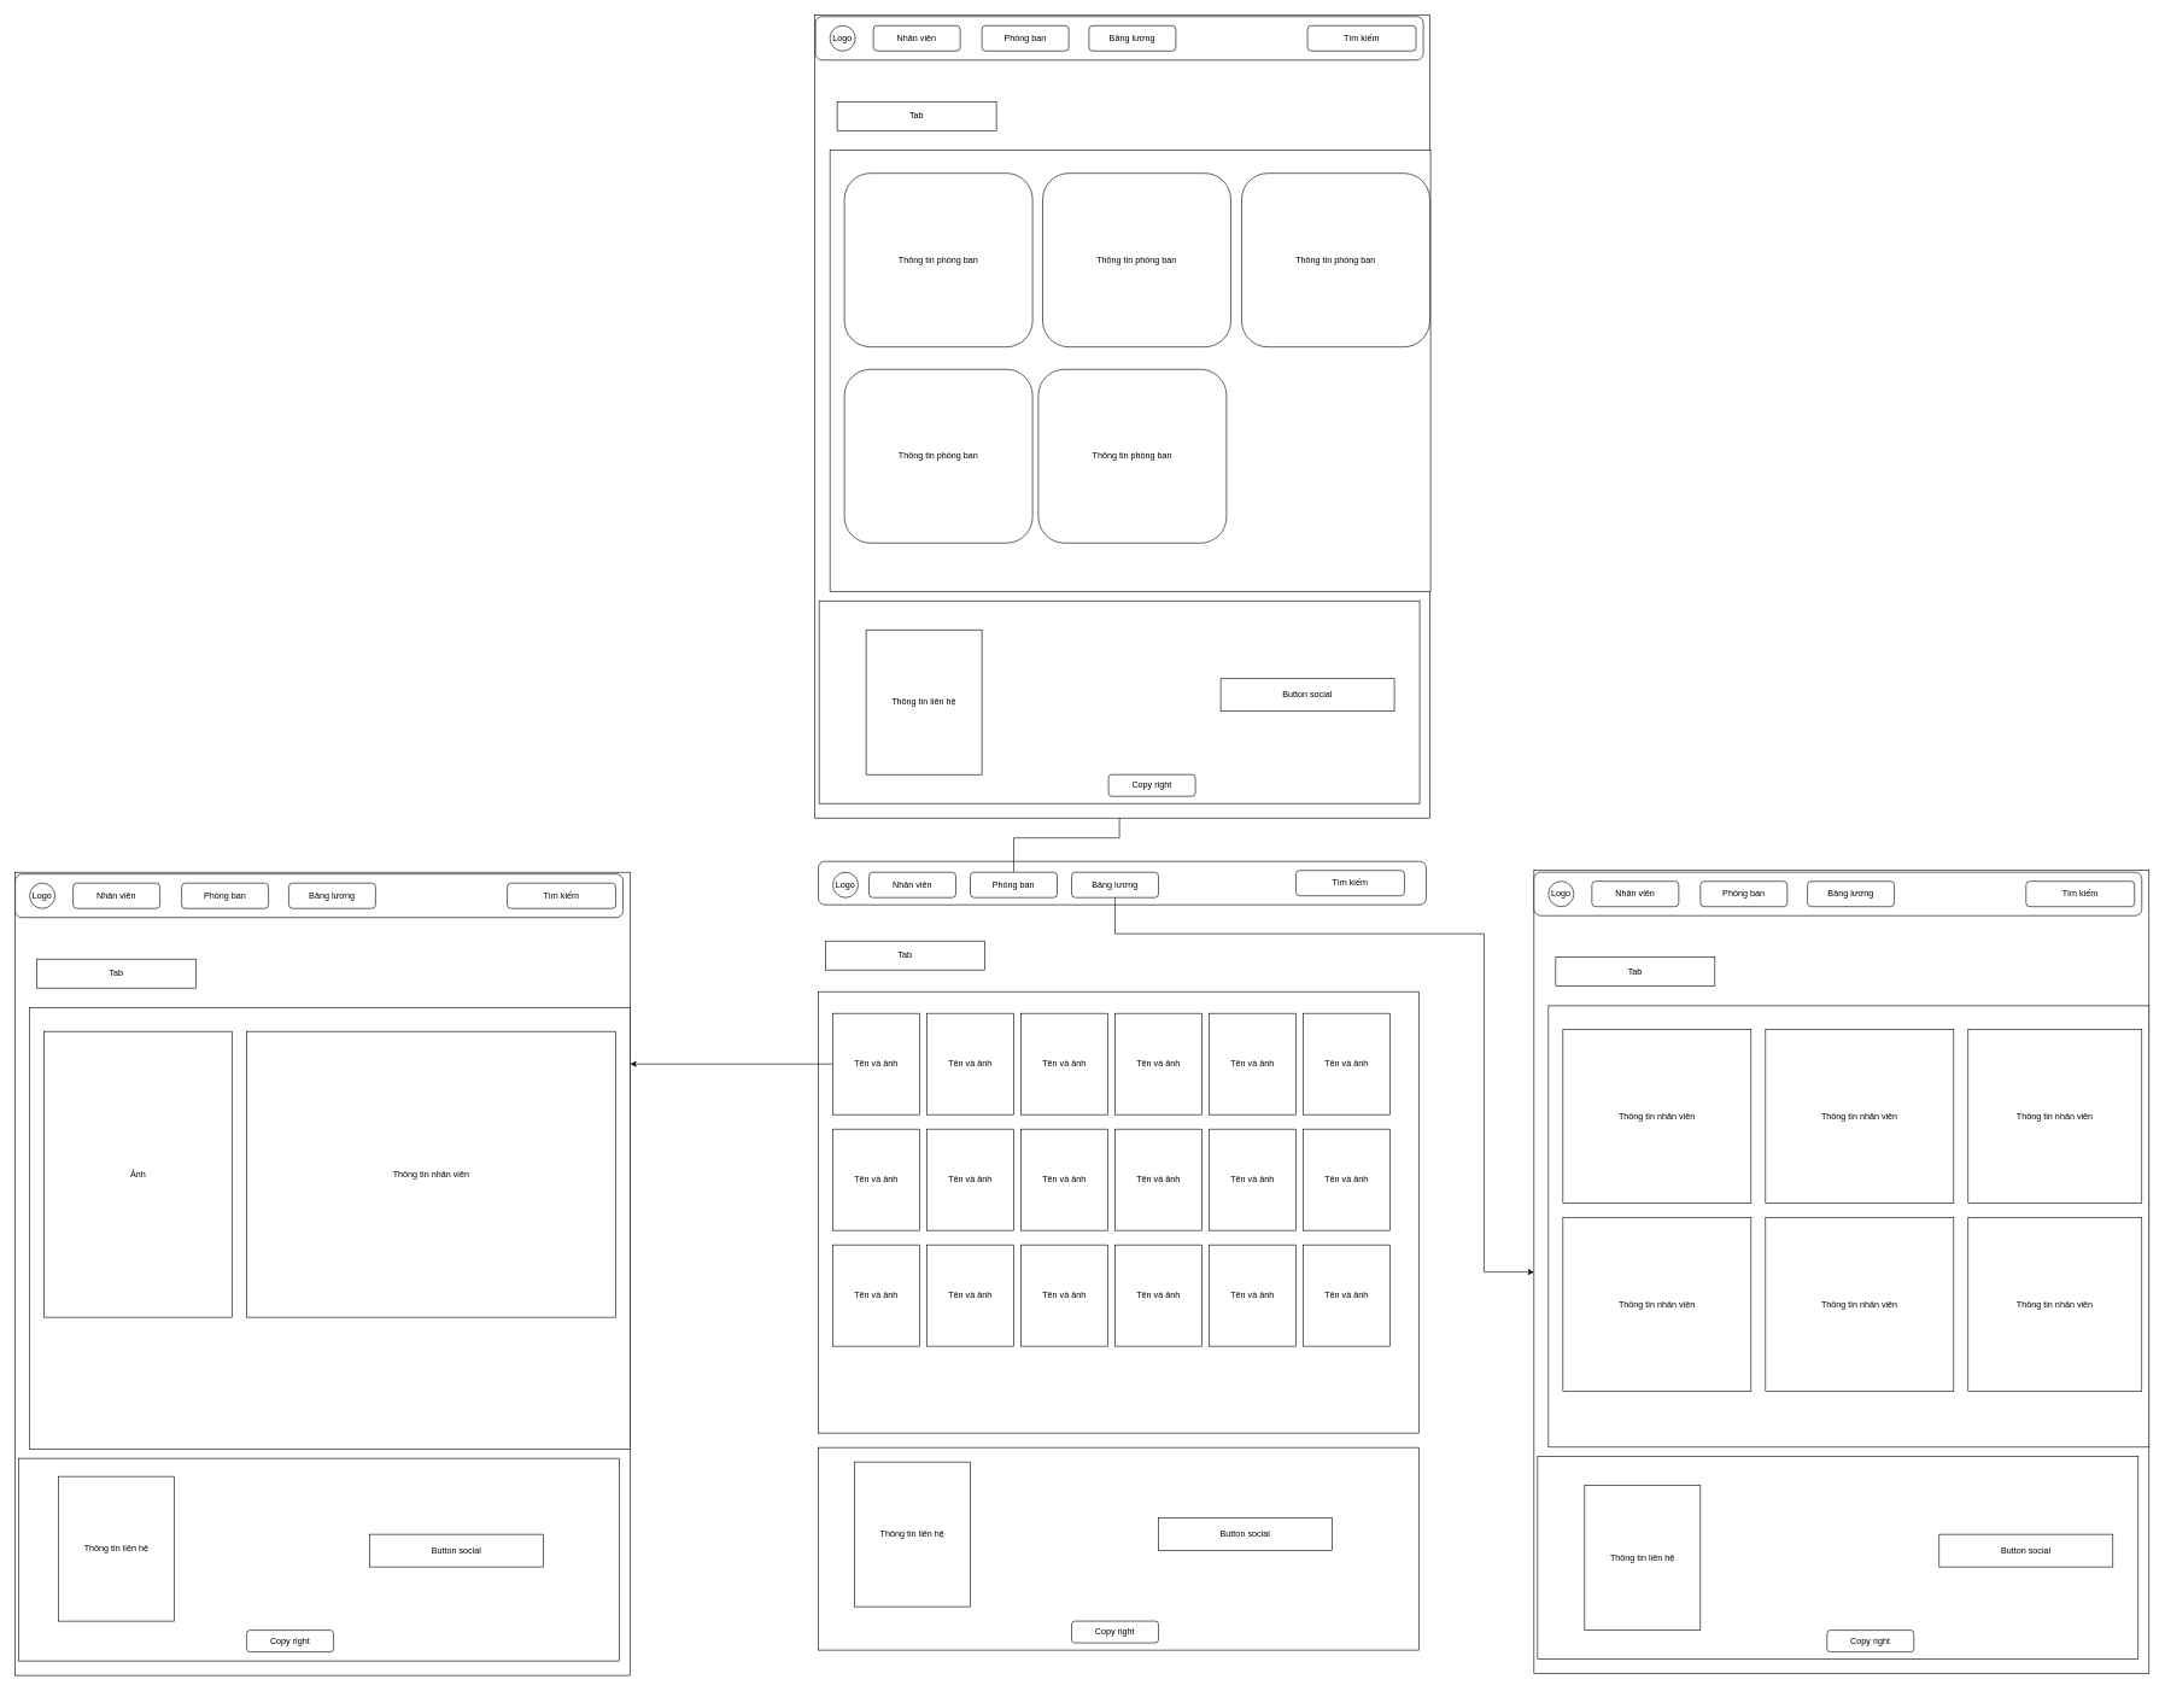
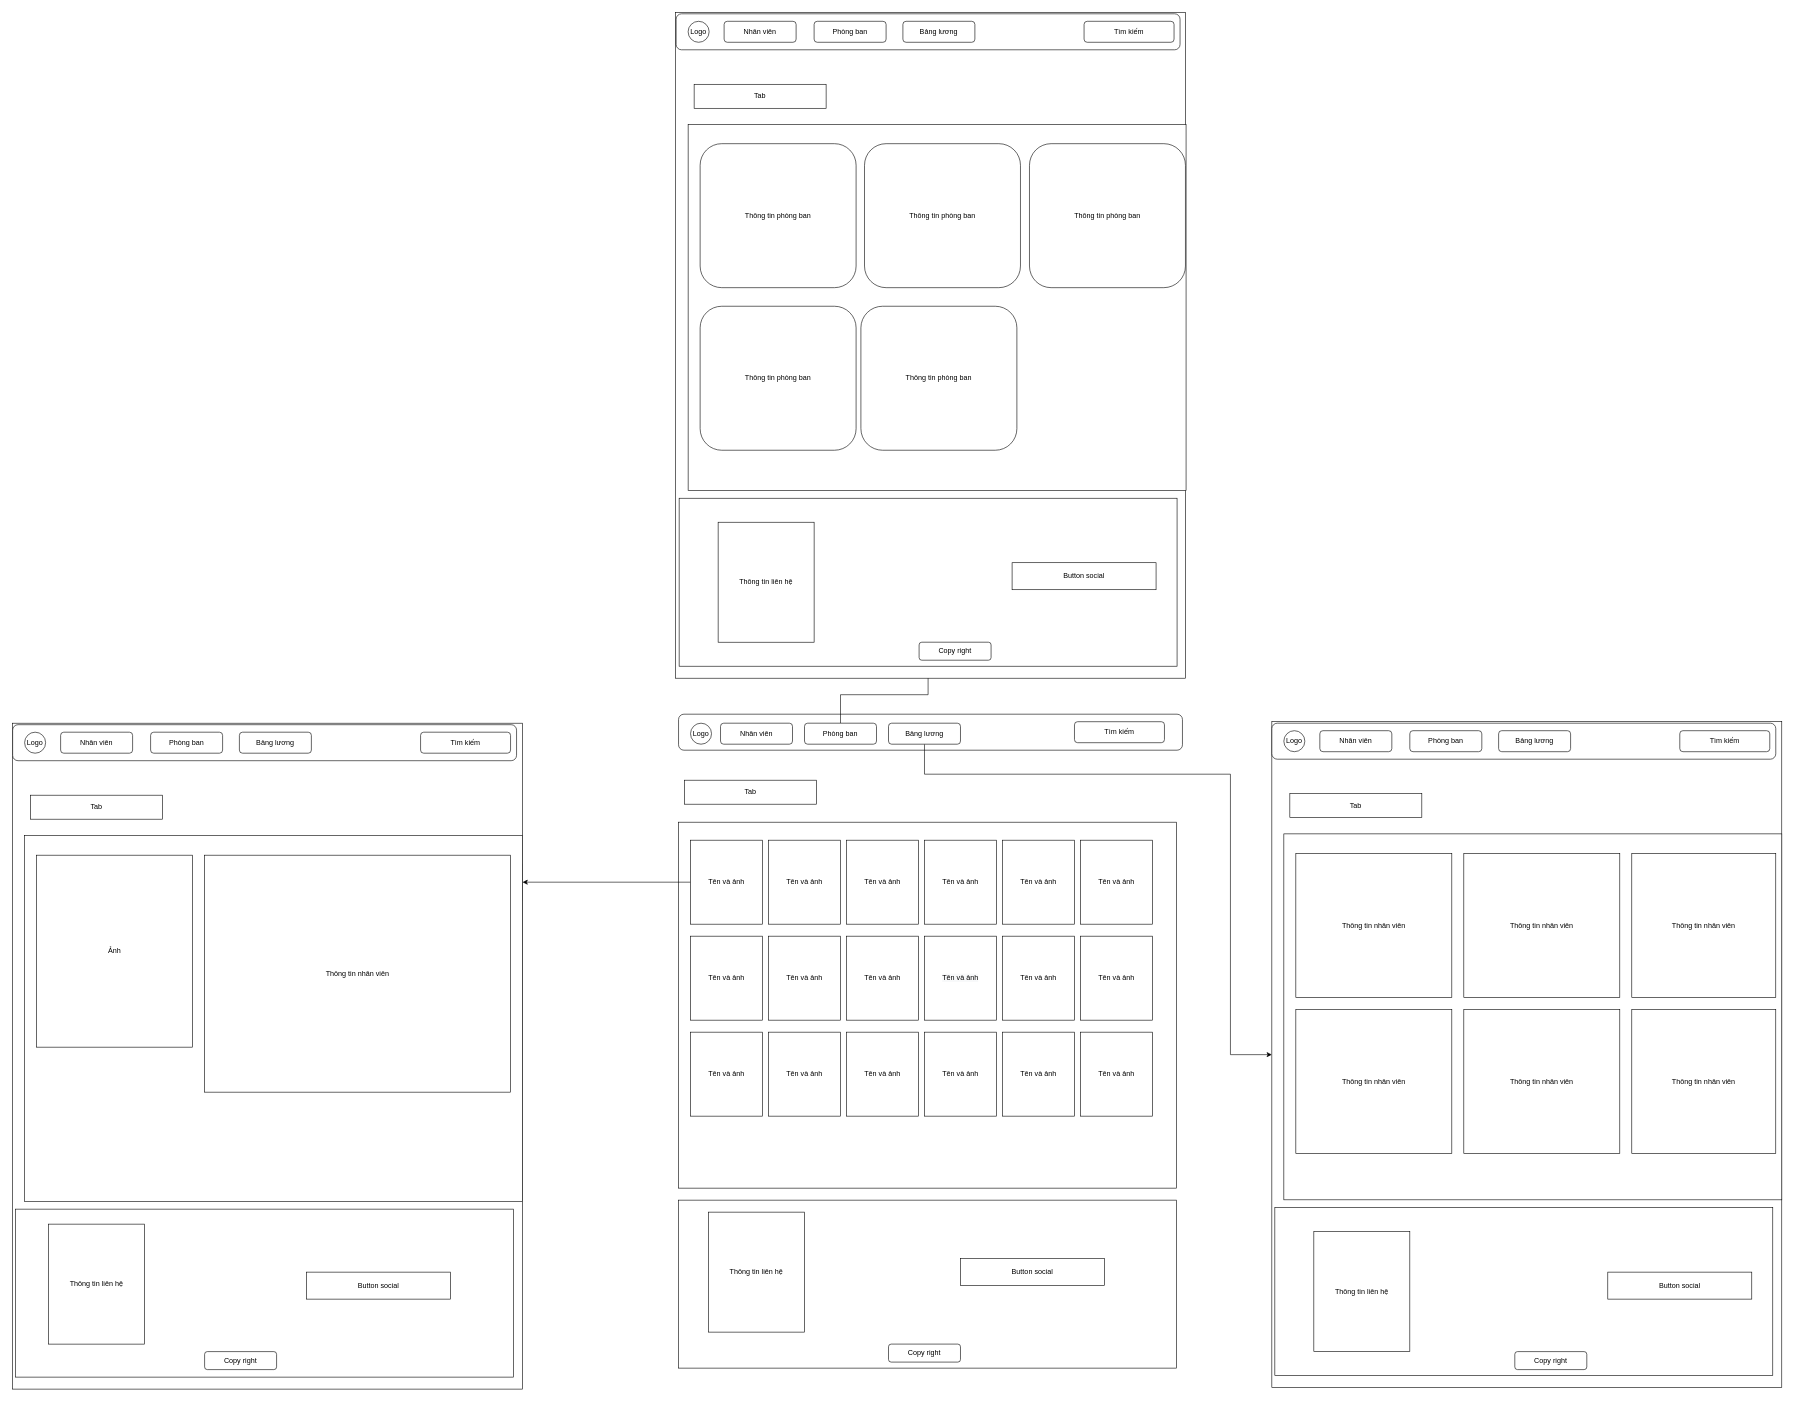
- <mxCell id="83" value="Ảnh" style="rounded=0;whiteSpace=wrap;html=1;" vertex="1" parent="1"><mxGeometry x="60" y="1425" width="260" height="395" as="geometry" /></mxCell>
+ <mxCell id="83" value="Ảnh" style="rounded=0;whiteSpace=wrap;html=1;" vertex="1" parent="1"><mxGeometry x="60" y="1425" width="260" height="320" as="geometry" /></mxCell>
